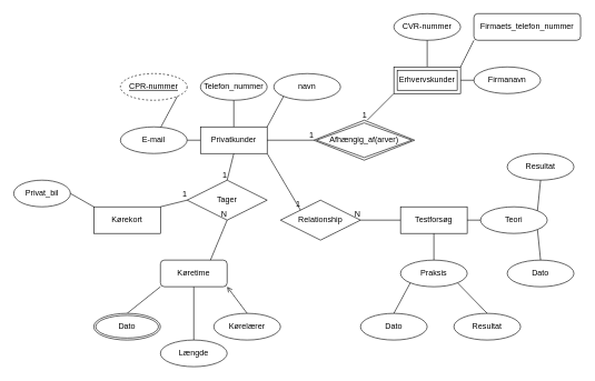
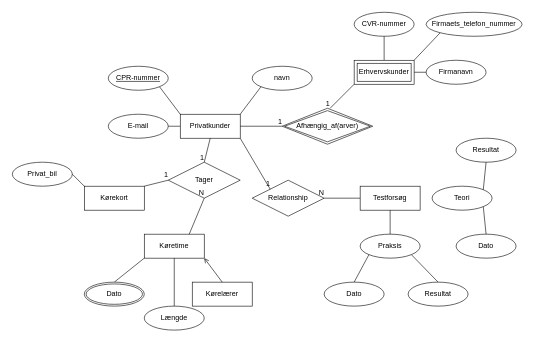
- <mxCell id="11" value="Firmaets_telefon_nummer" style="whiteSpace=wrap;html=1;align=center;rounded=1;" parent="1" vertex="1"><mxGeometry x="710" y="20" width="160" height="40" as="geometry" /></mxCell>
+ <mxCell id="11" value="Firmaets_telefon_nummer" style="ellipse;whiteSpace=wrap;html=1;align=center;" parent="1" vertex="1"><mxGeometry x="710" y="20" width="160" height="40" as="geometry" /></mxCell>
- <mxCell id="5" value="CPR-nummer" style="ellipse;whiteSpace=wrap;html=1;align=center;fontStyle=4;dashed=1;" parent="1" vertex="1"><mxGeometry x="180" y="110" width="100" height="40" as="geometry" /></mxCell>
+ <mxCell id="5" value="CPR-nummer" style="ellipse;whiteSpace=wrap;html=1;align=center;fontStyle=4;" parent="1" vertex="1"><mxGeometry x="180" y="110" width="100" height="40" as="geometry" /></mxCell>
- <mxCell id="4" value="Telefon_nummer" style="ellipse;whiteSpace=wrap;html=1;align=center;" parent="1" vertex="1"><mxGeometry x="300" y="110" width="100" height="40" as="geometry" /></mxCell>
- <mxCell id="56" value="navn" style="ellipse;whiteSpace=wrap;html=1;align=center;" vertex="1" parent="1"><mxGeometry x="410" y="110" width="100" height="40" as="geometry" /></mxCell>
+ <mxCell id="56" value="navn" style="ellipse;whiteSpace=wrap;html=1;align=center;" vertex="1" parent="1"><mxGeometry x="420" y="110" width="100" height="40" as="geometry" /></mxCell>
- <mxCell id="7" value="" style="endArrow=none;html=1;rounded=0;exitX=1;exitY=1;exitDx=0;exitDy=0;" parent="1" source="5" target="3" edge="1"><mxGeometry relative="1" as="geometry"><mxPoint x="180" y="250" as="sourcePoint" /><mxPoint x="340" y="250" as="targetPoint" /></mxGeometry></mxCell>
+ <mxCell id="7" value="" style="endArrow=none;html=1;rounded=0;entryX=0;entryY=0;entryDx=0;entryDy=0;exitX=1;exitY=1;exitDx=0;exitDy=0;" parent="1" source="5" target="2" edge="1"><mxGeometry relative="1" as="geometry"><mxPoint x="180" y="250" as="sourcePoint" /><mxPoint x="340" y="250" as="targetPoint" /></mxGeometry></mxCell>
- <mxCell id="8" value="" style="endArrow=none;html=1;rounded=0;entryX=0.5;entryY=0;entryDx=0;entryDy=0;exitX=0.5;exitY=1;exitDx=0;exitDy=0;" parent="1" source="4" target="2" edge="1"><mxGeometry relative="1" as="geometry"><mxPoint x="180" y="270" as="sourcePoint" /><mxPoint x="340" y="270" as="targetPoint" /></mxGeometry></mxCell>
- <mxCell id="16" value="Privat_bil" style="ellipse;whiteSpace=wrap;html=1;align=center;" parent="1" vertex="1"><mxGeometry x="20" y="270" width="85" height="40" as="geometry" /></mxCell>
+ <mxCell id="16" value="Privat_bil" style="ellipse;whiteSpace=wrap;html=1;align=center;" parent="1" vertex="1"><mxGeometry x="20" y="270" width="100" height="40" as="geometry" /></mxCell>
- <mxCell id="33" value="" style="endArrow=none;html=1;rounded=0;entryX=1;entryY=0.5;entryDx=0;entryDy=0;exitX=0;exitY=0.5;exitDx=0;exitDy=0;" parent="1" source="18" target="17" edge="1"><mxGeometry relative="1" as="geometry"><mxPoint x="100" y="610" as="sourcePoint" /><mxPoint x="260" y="610" as="targetPoint" /></mxGeometry></mxCell>
- <mxCell id="24" value="Køretime" style="whiteSpace=wrap;html=1;align=center;rounded=1;" parent="1" vertex="1"><mxGeometry x="240" y="390" width="100" height="40" as="geometry" /></mxCell>
+ <mxCell id="24" value="Køretime" style="whiteSpace=wrap;html=1;align=center;" parent="1" vertex="1"><mxGeometry x="240" y="390" width="100" height="40" as="geometry" /></mxCell>
- <mxCell id="25" value="Kørelærer" style="ellipse;whiteSpace=wrap;html=1;align=center;" parent="1" vertex="1"><mxGeometry x="320" y="470" width="100" height="40" as="geometry" /></mxCell>
+ <mxCell id="25" value="Kørelærer" style="whiteSpace=wrap;html=1;align=center;rounded=0;" parent="1" vertex="1"><mxGeometry x="320" y="470" width="100" height="40" as="geometry" /></mxCell>
